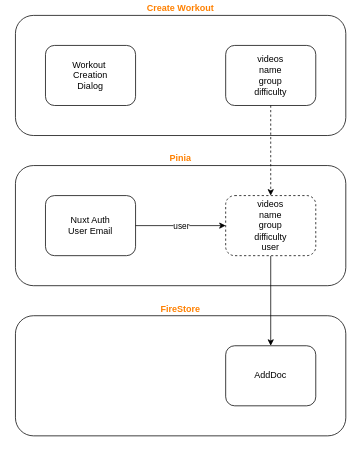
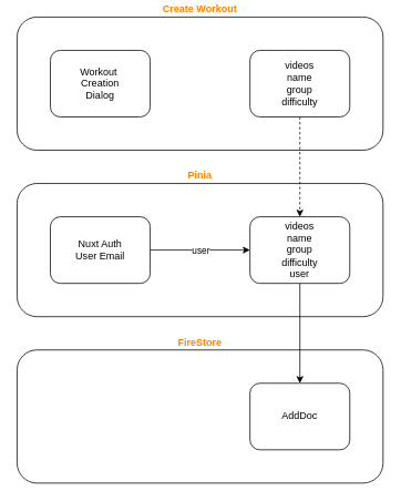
- <mxCell id="11" value="videos&lt;br&gt;name&lt;br&gt;group&lt;br&gt;difficulty&lt;br&gt;user" style="rounded=1;whiteSpace=wrap;html=1;gradientColor=none;dashed=1;" vertex="1" parent="1"><mxGeometry x="300" y="260" width="120" height="80" as="geometry" /></mxCell>
+ <mxCell id="11" value="videos&lt;br&gt;name&lt;br&gt;group&lt;br&gt;difficulty&lt;br&gt;user" style="rounded=1;whiteSpace=wrap;html=1;gradientColor=none;" vertex="1" parent="1"><mxGeometry x="300" y="260" width="120" height="80" as="geometry" /></mxCell>
